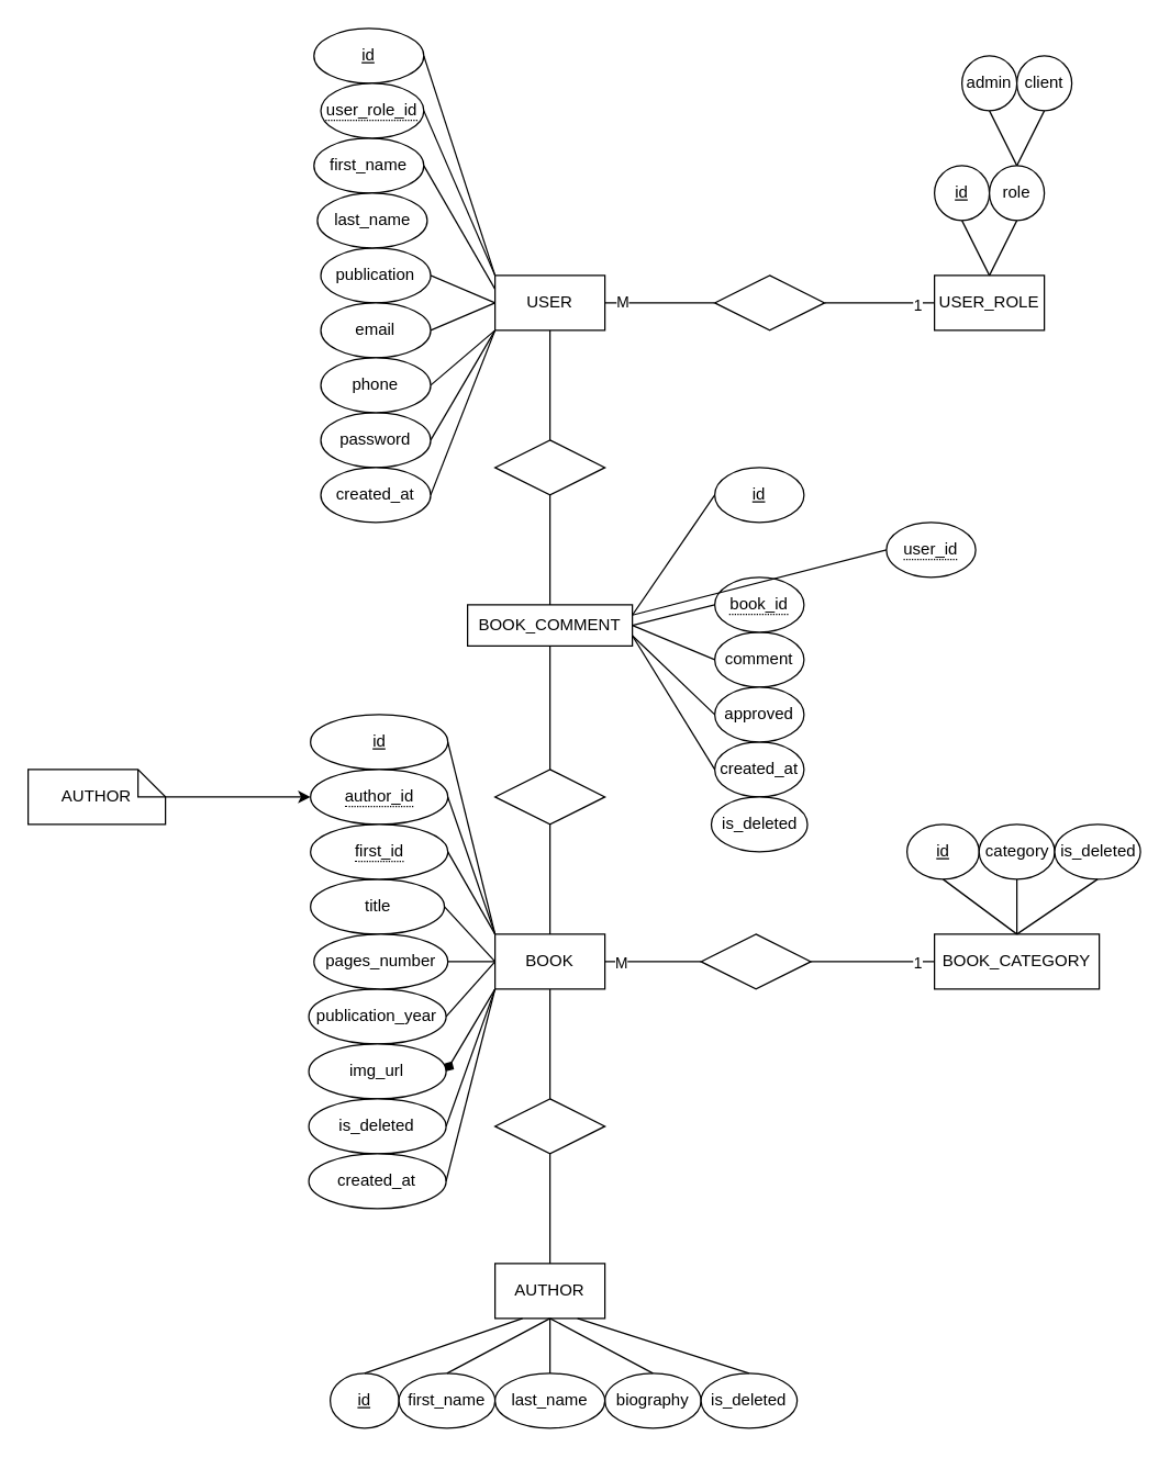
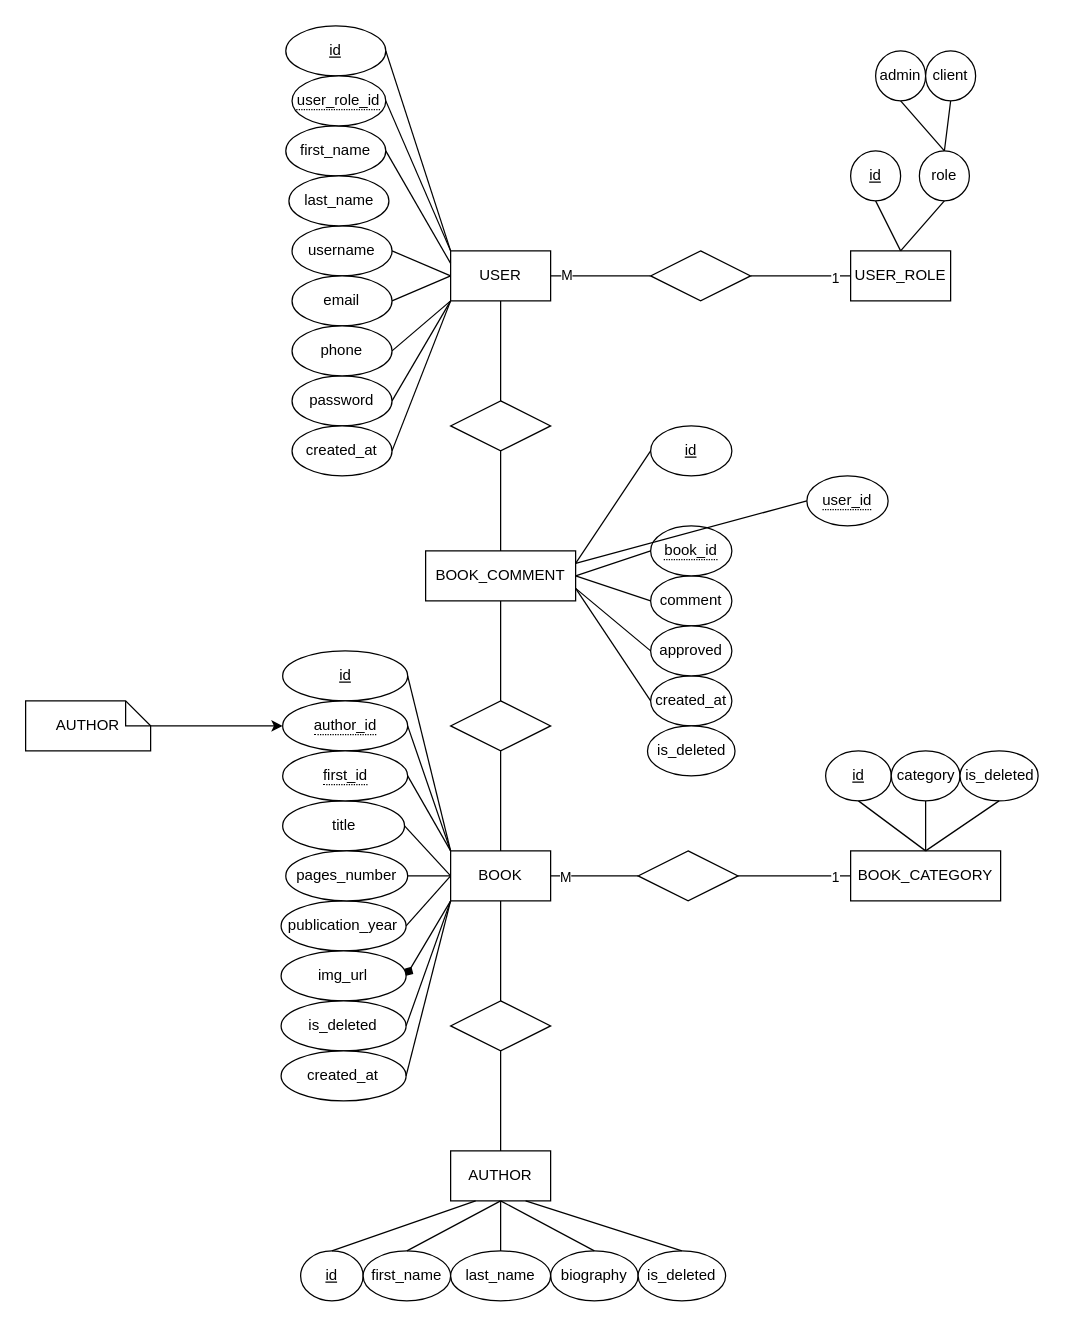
- <mxCell id="12" value="role" style="ellipse;whiteSpace=wrap;html=1;align=center;" vertex="1" parent="1"><mxGeometry x="720" y="120" width="40" height="40" as="geometry" /></mxCell>
+ <mxCell id="12" value="role" style="ellipse;whiteSpace=wrap;html=1;align=center;" vertex="1" parent="1"><mxGeometry x="735" y="120" width="40" height="40" as="geometry" /></mxCell>
- <mxCell id="5" value="publication" style="ellipse;whiteSpace=wrap;html=1;align=center;" vertex="1" parent="1"><mxGeometry x="233.13" y="180" width="80" height="40" as="geometry" /></mxCell>
+ <mxCell id="5" value="username" style="ellipse;whiteSpace=wrap;html=1;align=center;" vertex="1" parent="1"><mxGeometry x="233.13" y="180" width="80" height="40" as="geometry" /></mxCell>
- <mxCell id="52" value="BOOK_COMMENT" style="whiteSpace=wrap;html=1;align=center;" vertex="1" parent="1"><mxGeometry x="340" y="440" width="120" height="30" as="geometry" /></mxCell>
+ <mxCell id="52" value="BOOK_COMMENT" style="whiteSpace=wrap;html=1;align=center;" vertex="1" parent="1"><mxGeometry x="340" y="440" width="120" height="40" as="geometry" /></mxCell>
